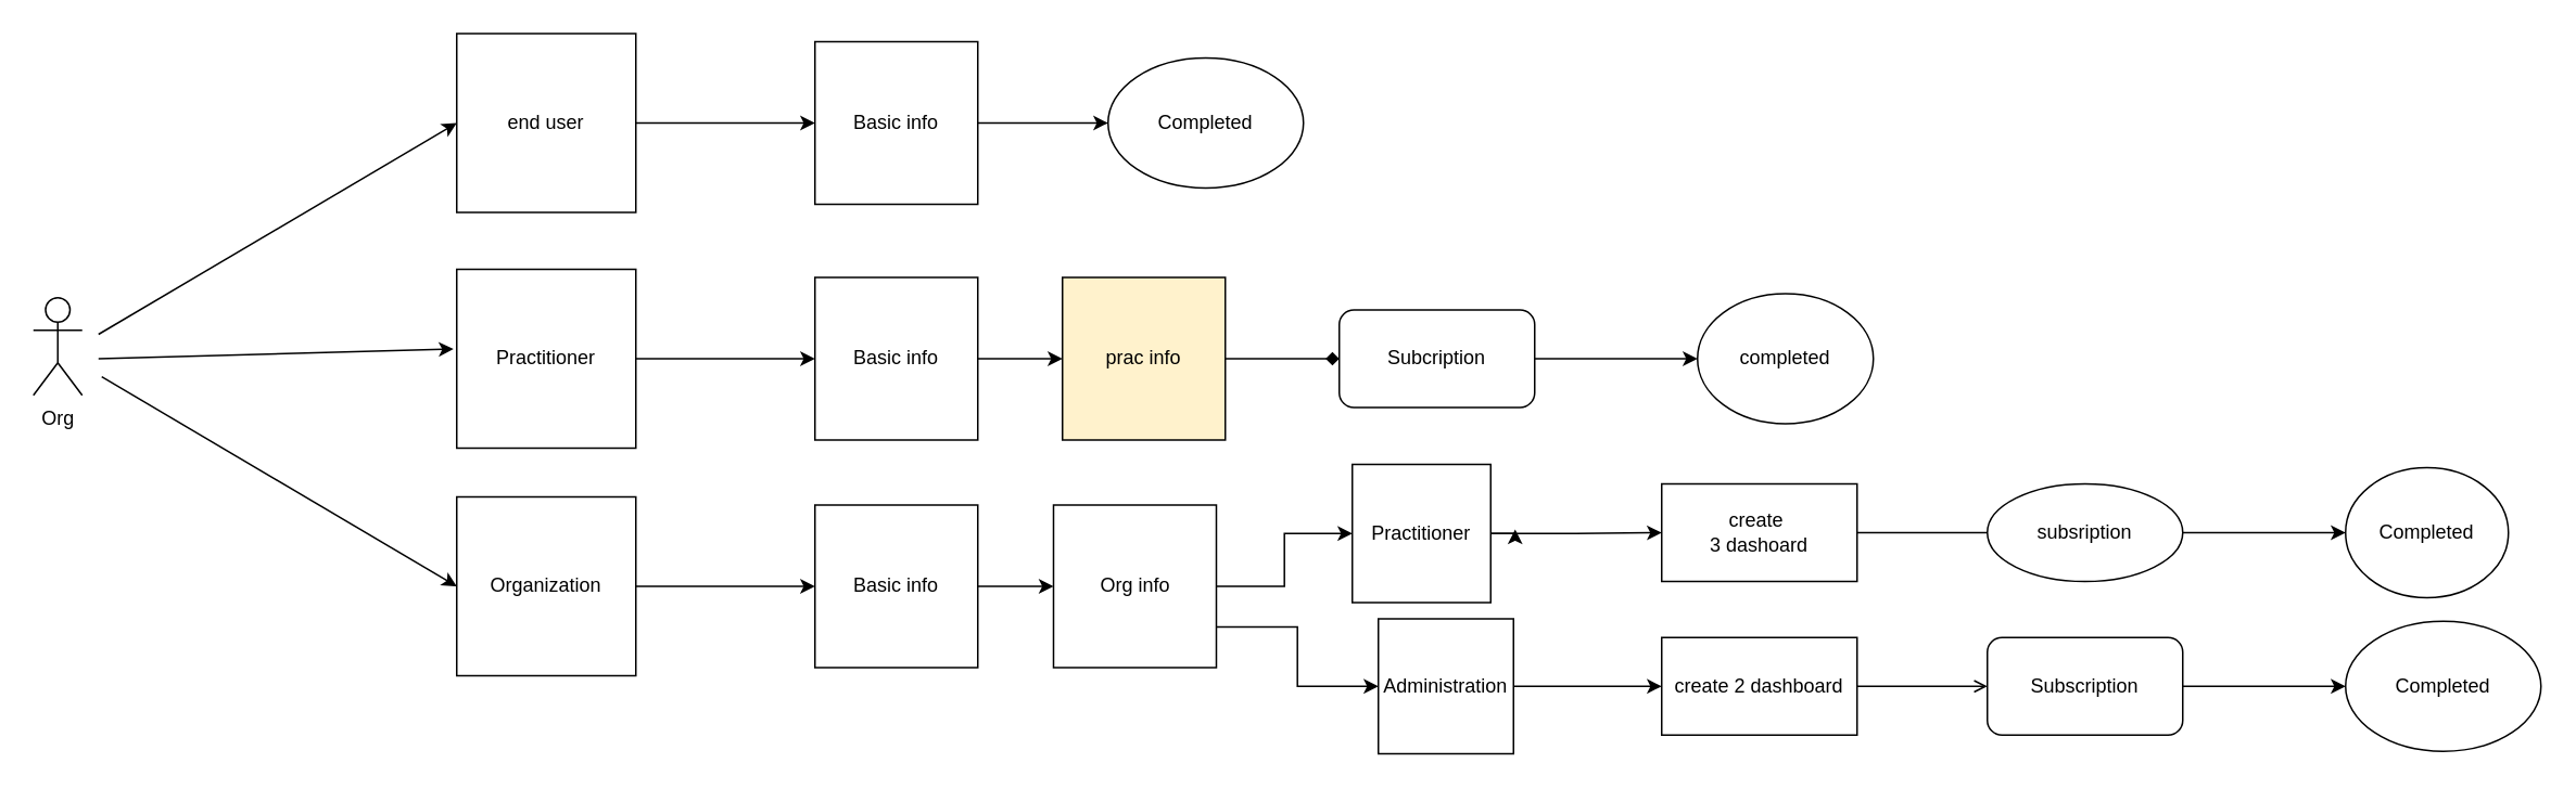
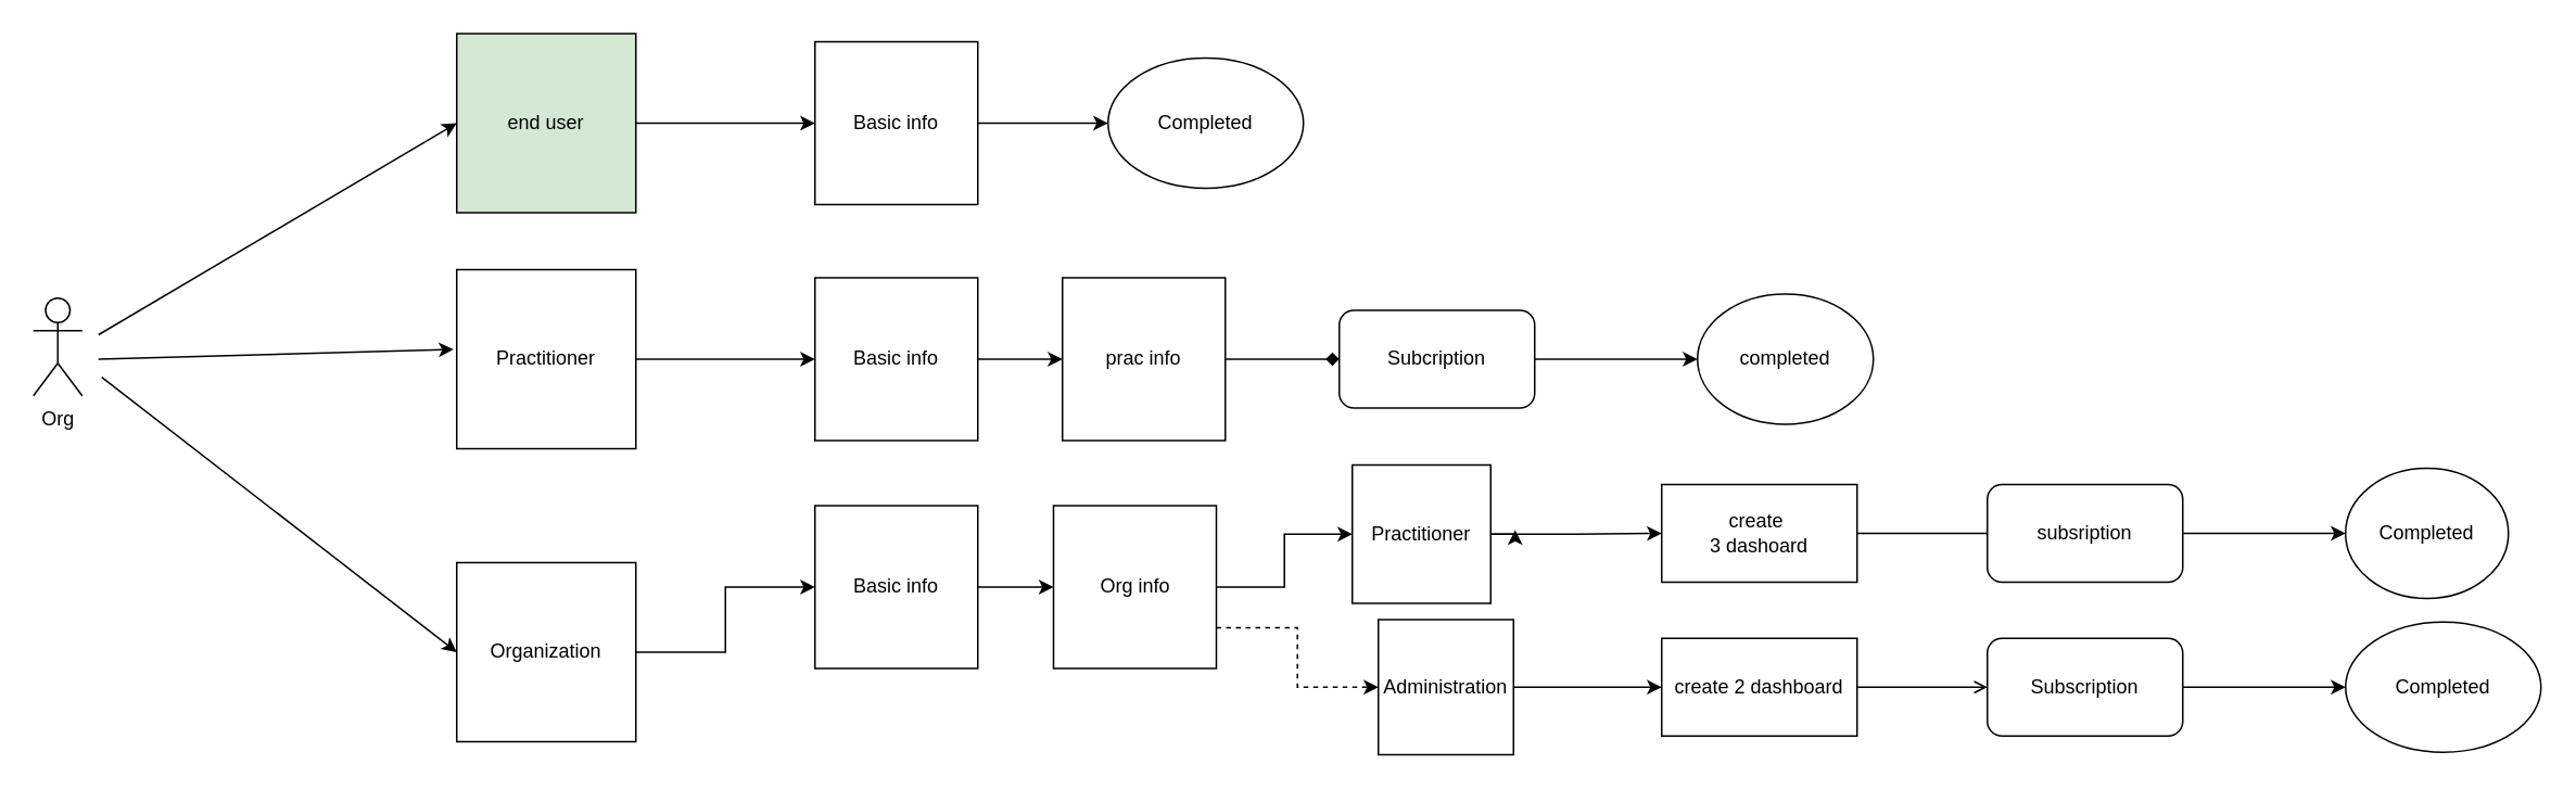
- <mxCell id="3" value="end user" style="whiteSpace=wrap;html=1;aspect=fixed;" vertex="1" parent="1"><mxGeometry x="280" y="20" width="110" height="110" as="geometry" /></mxCell>
+ <mxCell id="3" value="end user" style="whiteSpace=wrap;html=1;aspect=fixed;fillColor=#d5e8d4;" vertex="1" parent="1"><mxGeometry x="280" y="20" width="110" height="110" as="geometry" /></mxCell>
- <mxCell id="14" value="prac info" style="whiteSpace=wrap;html=1;aspect=fixed;fillColor=#fff2cc;" vertex="1" parent="1"><mxGeometry x="652" y="170" width="100" height="100" as="geometry" /></mxCell>
+ <mxCell id="14" value="prac info" style="whiteSpace=wrap;html=1;aspect=fixed;" vertex="1" parent="1"><mxGeometry x="652" y="170" width="100" height="100" as="geometry" /></mxCell>
- <mxCell id="33" value="subsription" style="ellipse;whiteSpace=wrap;html=1;" vertex="1" parent="1"><mxGeometry x="1220" y="297" width="120" height="60" as="geometry" /></mxCell>
+ <mxCell id="33" value="subsription" style="rounded=1;whiteSpace=wrap;html=1;" vertex="1" parent="1"><mxGeometry x="1220" y="297" width="120" height="60" as="geometry" /></mxCell>
- <mxCell id="8" value="Organization" style="whiteSpace=wrap;html=1;aspect=fixed;" vertex="1" parent="1"><mxGeometry x="280" y="305" width="110" height="110" as="geometry" /></mxCell>
+ <mxCell id="8" value="Organization" style="whiteSpace=wrap;html=1;aspect=fixed;" vertex="1" parent="1"><mxGeometry x="280" y="345" width="110" height="110" as="geometry" /></mxCell>
- <mxCell id="18" style="edgeStyle=orthogonalEdgeStyle;rounded=0;orthogonalLoop=1;jettySize=auto;html=1;exitX=1;exitY=0.75;exitDx=0;exitDy=0;" edge="1" parent="1" source="19" target="24"><mxGeometry relative="1" as="geometry" /></mxCell>
+ <mxCell id="18" style="edgeStyle=orthogonalEdgeStyle;rounded=0;orthogonalLoop=1;jettySize=auto;html=1;exitX=1;exitY=0.75;exitDx=0;exitDy=0;dashed=1;" edge="1" parent="1" source="19" target="24"><mxGeometry relative="1" as="geometry" /></mxCell>
